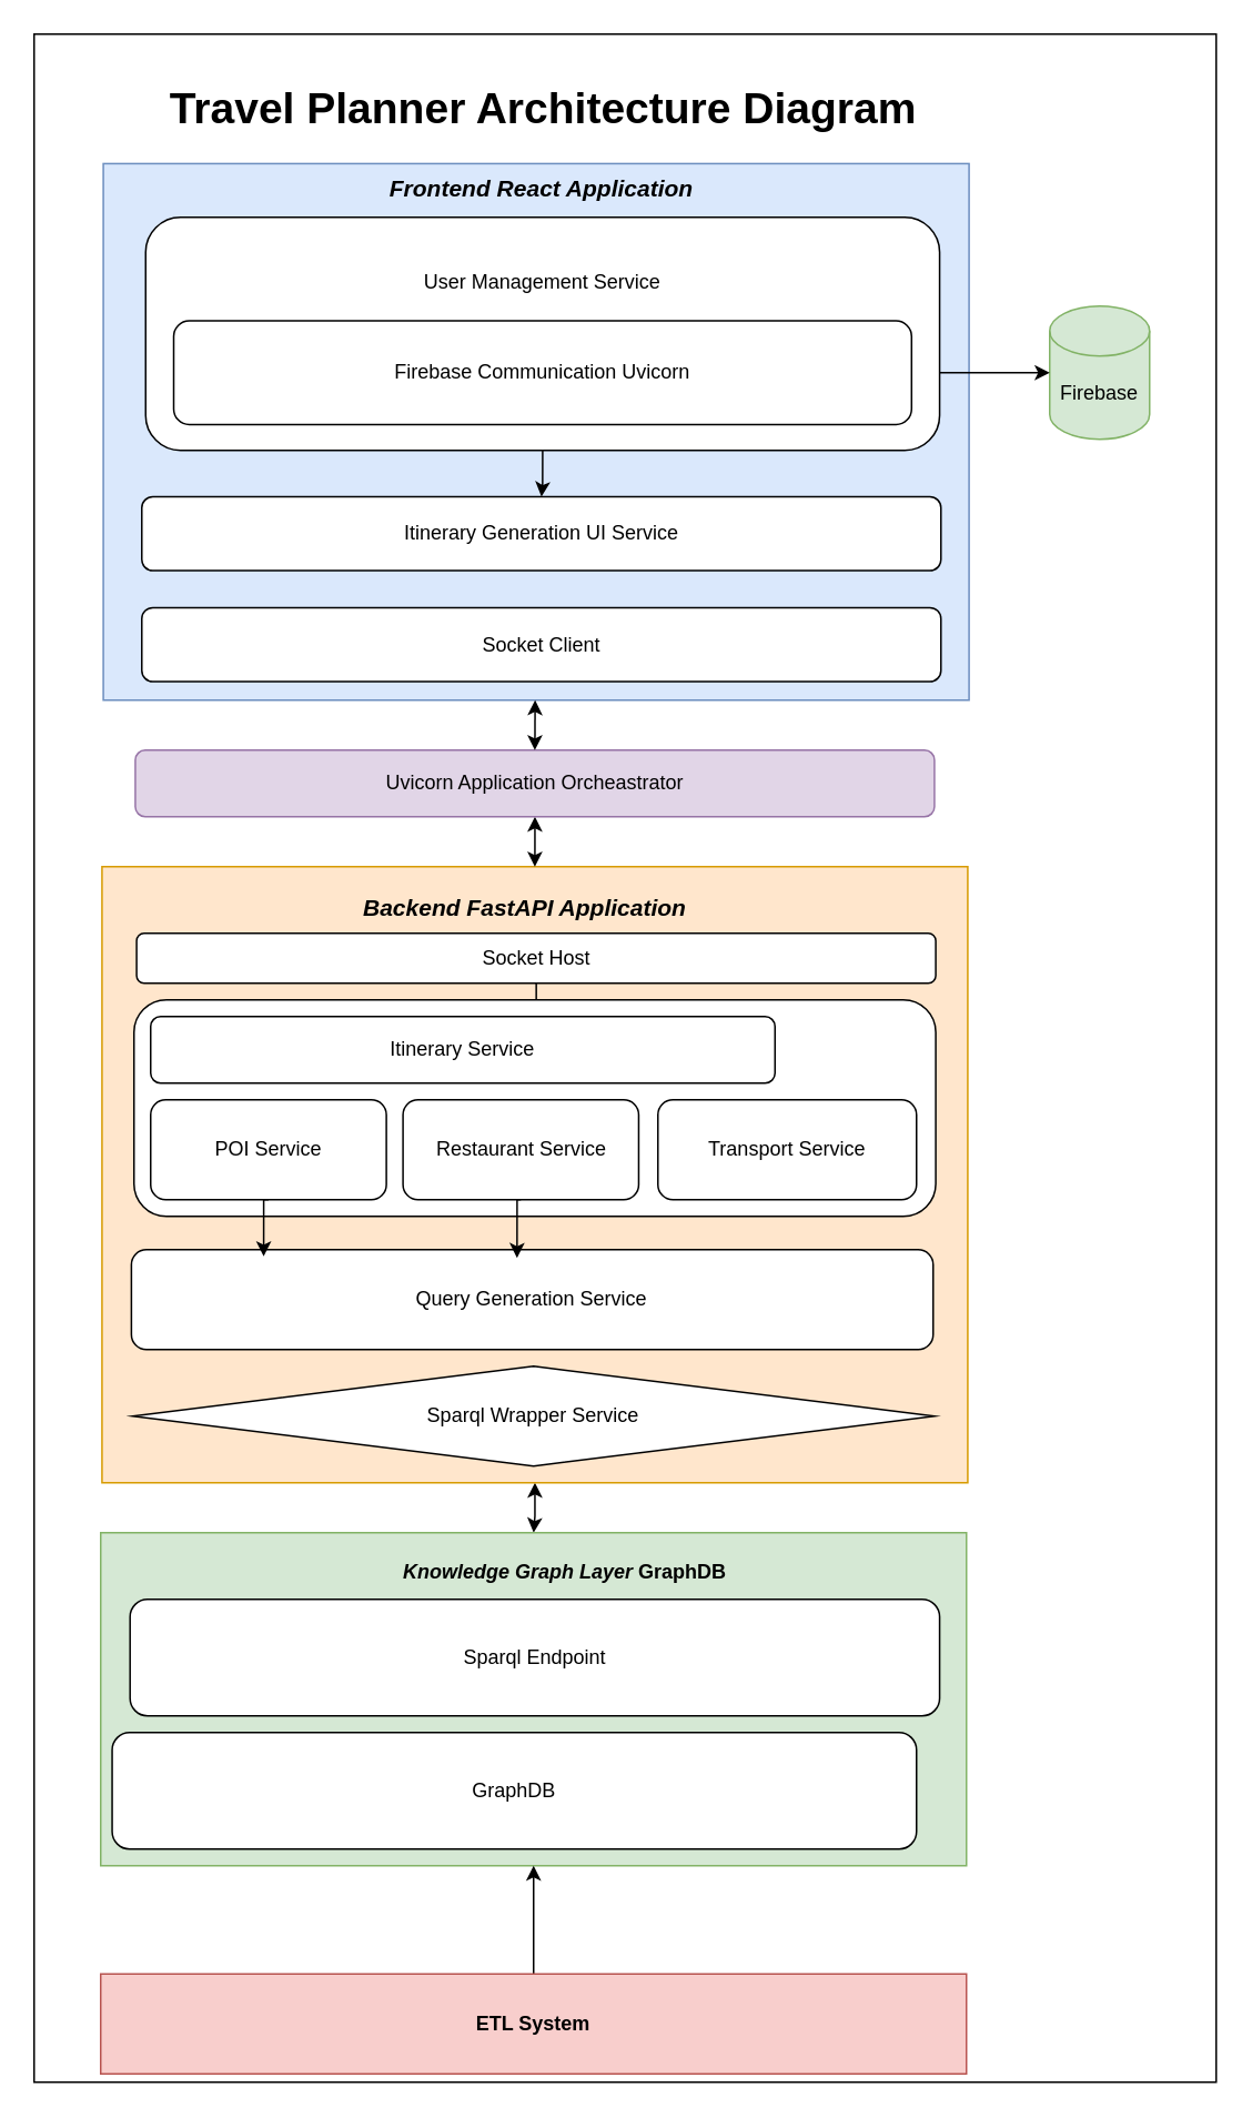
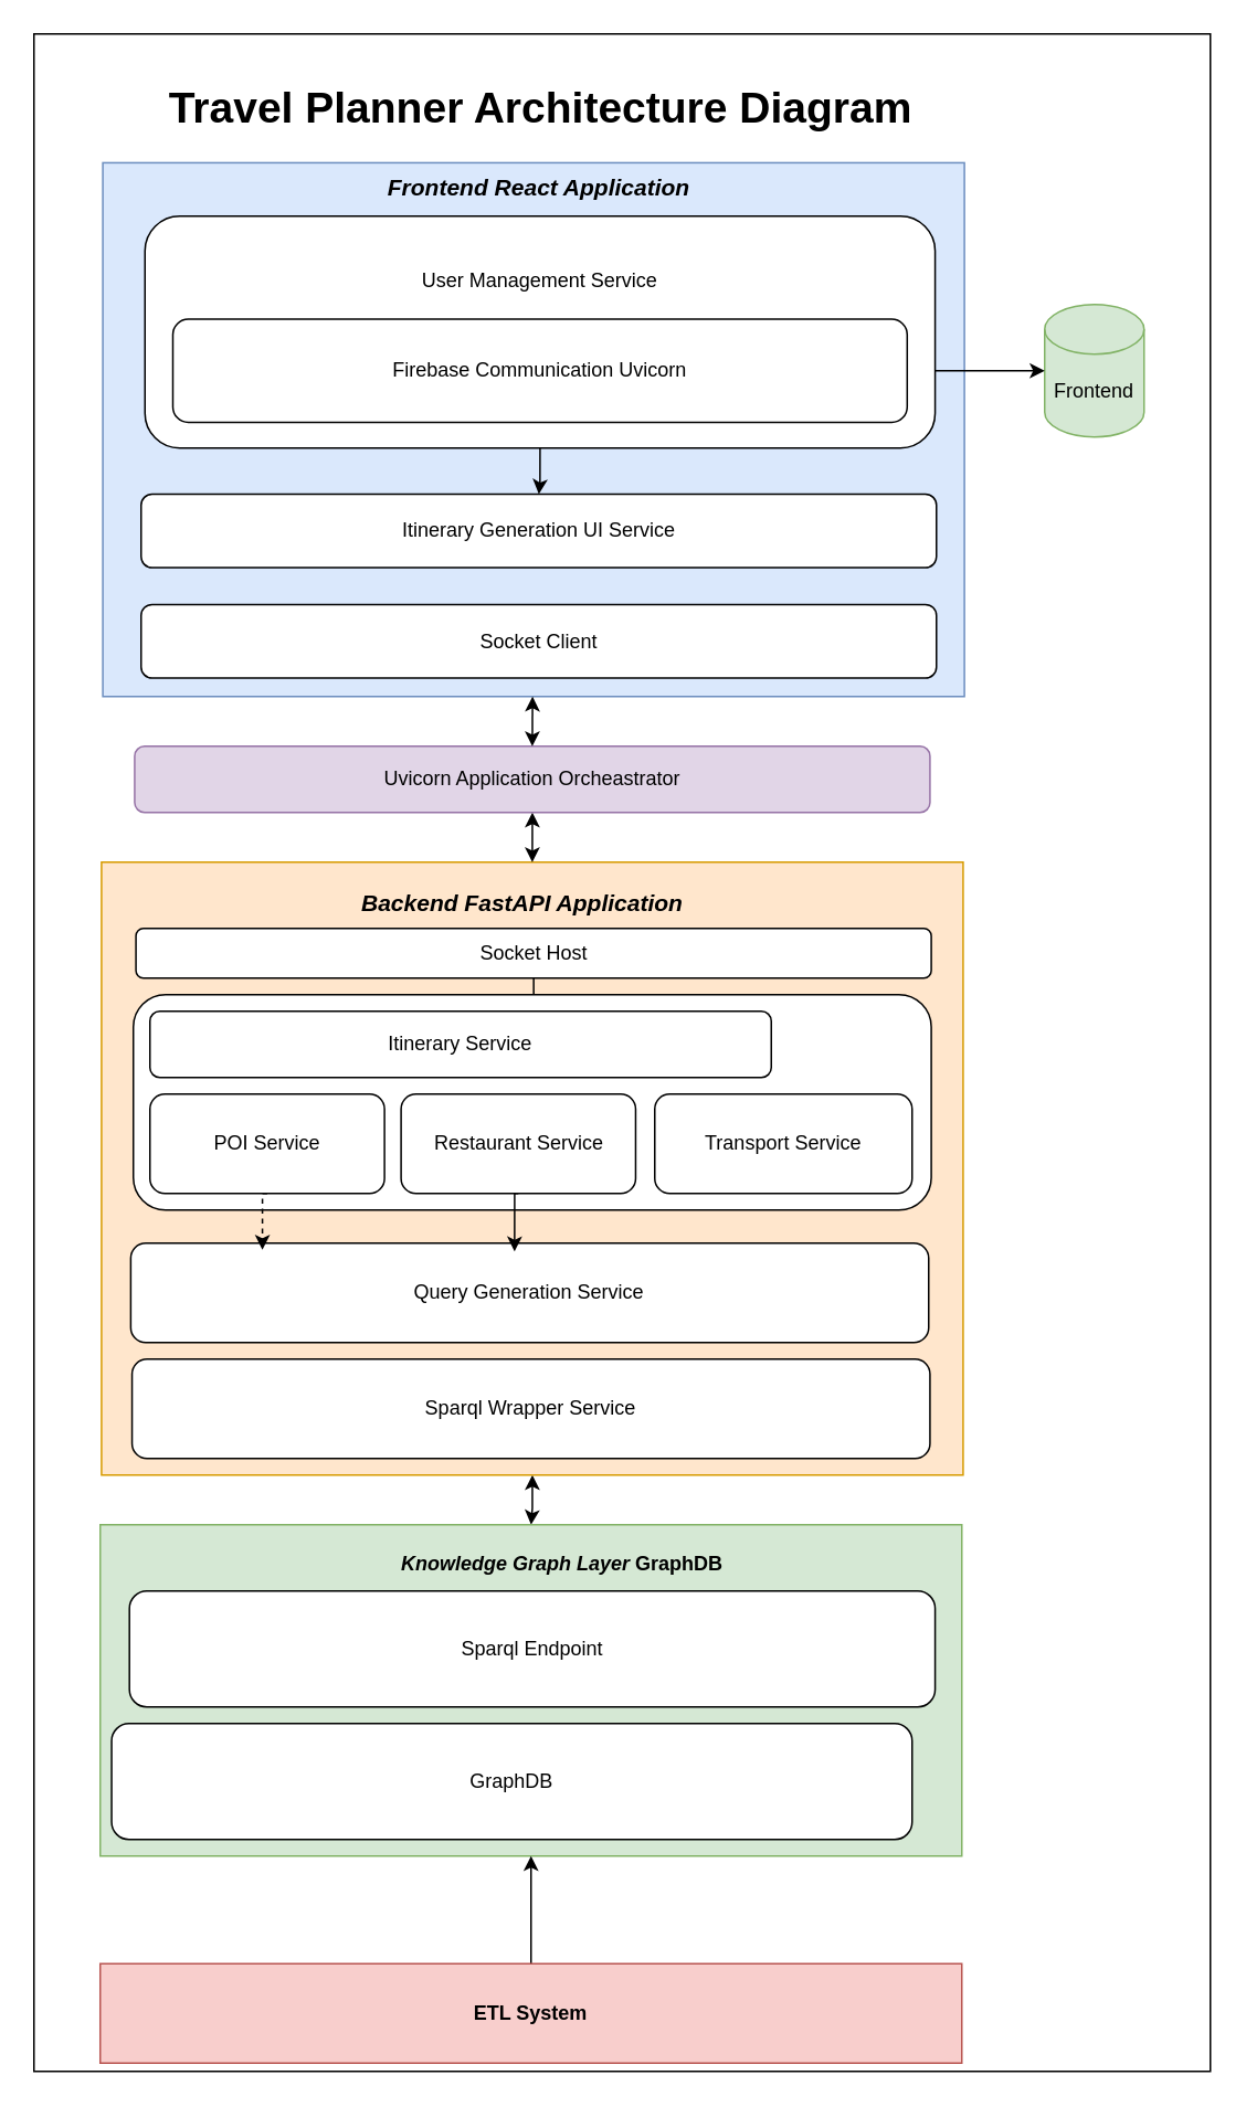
- <mxCell id="27" value="Firebase" style="shape=cylinder3;whiteSpace=wrap;html=1;boundedLbl=1;backgroundOutline=1;size=15;fillColor=#d5e8d4;strokeColor=#82b366;" vertex="1" parent="1"><mxGeometry x="630" y="183.33" width="60" height="80" as="geometry" /></mxCell>
+ <mxCell id="27" value="Frontend" style="shape=cylinder3;whiteSpace=wrap;html=1;boundedLbl=1;backgroundOutline=1;size=15;fillColor=#d5e8d4;strokeColor=#82b366;" vertex="1" parent="1"><mxGeometry x="630" y="183.33" width="60" height="80" as="geometry" /></mxCell>
- <mxCell id="38" style="edgeStyle=orthogonalEdgeStyle;rounded=0;orthogonalLoop=1;jettySize=auto;html=1;exitX=0.5;exitY=1;exitDx=0;exitDy=0;entryX=0.165;entryY=0.067;entryDx=0;entryDy=0;entryPerimeter=0;" edge="1" parent="1" source="17" target="12"><mxGeometry relative="1" as="geometry" /></mxCell>
+ <mxCell id="38" style="edgeStyle=orthogonalEdgeStyle;rounded=0;orthogonalLoop=1;jettySize=auto;html=1;exitX=0.5;exitY=1;exitDx=0;exitDy=0;entryX=0.165;entryY=0.067;entryDx=0;entryDy=0;entryPerimeter=0;dashed=1;" edge="1" parent="1" source="17" target="12"><mxGeometry relative="1" as="geometry" /></mxCell>
- <mxCell id="11" value="Sparql Wrapper Service" style="rhombus;whiteSpace=wrap;html=1;" vertex="1" parent="1"><mxGeometry x="79.21" y="820" width="481.57" height="60" as="geometry" /></mxCell>
+ <mxCell id="11" value="Sparql Wrapper Service" style="rounded=1;whiteSpace=wrap;html=1;" vertex="1" parent="1"><mxGeometry x="79.21" y="820" width="481.57" height="60" as="geometry" /></mxCell>
